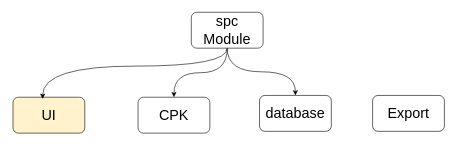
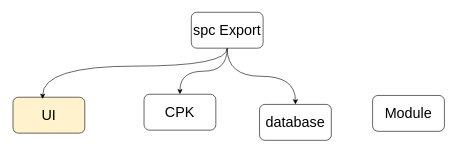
- <mxCell id="4" value="spc Module" style="rounded=1;whiteSpace=wrap;html=1;fontSize=24;" vertex="1" parent="1"><mxGeometry x="318" y="20" width="120" height="60" as="geometry" /></mxCell>
+ <mxCell id="4" value="spc Export" style="rounded=1;whiteSpace=wrap;html=1;fontSize=24;" vertex="1" parent="1"><mxGeometry x="318" y="20" width="120" height="60" as="geometry" /></mxCell>
- <mxCell id="5" value="database" style="rounded=1;whiteSpace=wrap;html=1;fontSize=24;" vertex="1" parent="1"><mxGeometry x="432" y="159" width="120" height="60" as="geometry" /></mxCell>
+ <mxCell id="5" value="database" style="rounded=1;whiteSpace=wrap;html=1;fontSize=24;" vertex="1" parent="1"><mxGeometry x="432" y="174" width="120" height="60" as="geometry" /></mxCell>
- <mxCell id="8" value="Export" style="rounded=1;whiteSpace=wrap;html=1;fontSize=24;" vertex="1" parent="1"><mxGeometry x="621" y="159" width="120" height="60" as="geometry" /></mxCell>
+ <mxCell id="8" value="Module" style="rounded=1;whiteSpace=wrap;html=1;fontSize=24;" vertex="1" parent="1"><mxGeometry x="621" y="159" width="120" height="60" as="geometry" /></mxCell>
- <mxCell id="6" value="CPK" style="rounded=1;whiteSpace=wrap;html=1;fontSize=24;" vertex="1" parent="1"><mxGeometry x="229" y="162" width="120" height="60" as="geometry" /></mxCell>
+ <mxCell id="6" value="CPK" style="rounded=1;whiteSpace=wrap;html=1;fontSize=24;" vertex="1" parent="1"><mxGeometry x="239" y="157" width="120" height="60" as="geometry" /></mxCell>
